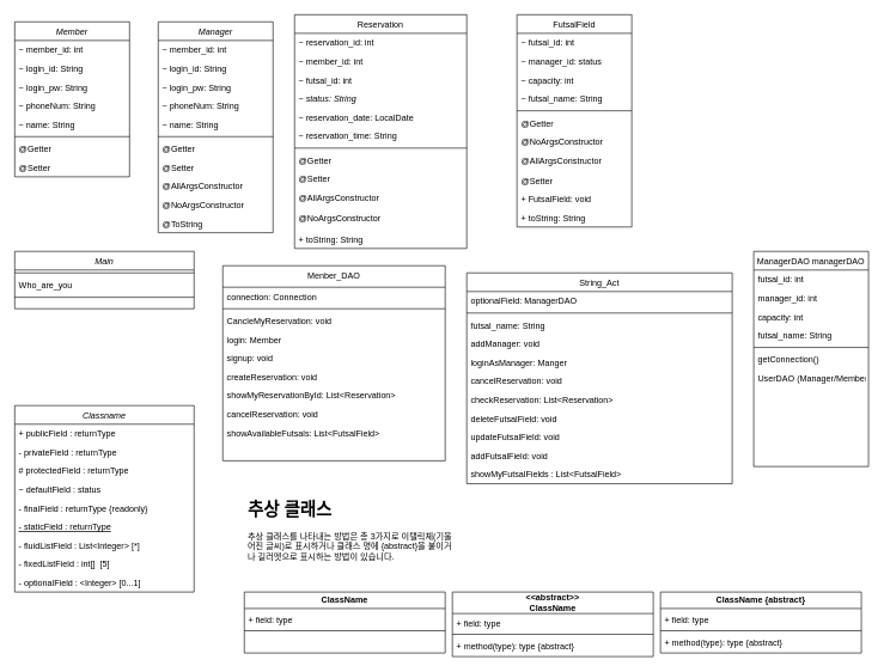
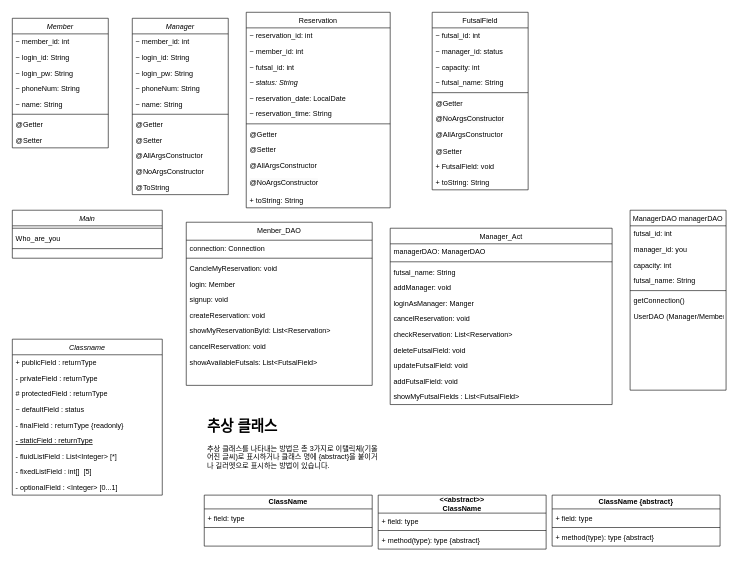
- <mxCell id="60" value="String_Act" style="swimlane;fontStyle=0;align=center;verticalAlign=top;childLayout=stackLayout;horizontal=1;startSize=26;horizontalStack=0;resizeParent=1;resizeLast=0;collapsible=1;marginBottom=0;rounded=0;shadow=0;strokeWidth=1;" parent="1" vertex="1"><mxGeometry x="650" y="380" width="370" height="294" as="geometry"><mxRectangle x="130" y="380" width="160" height="26" as="alternateBounds" /></mxGeometry></mxCell>
+ <mxCell id="60" value="Manager_Act" style="swimlane;fontStyle=0;align=center;verticalAlign=top;childLayout=stackLayout;horizontal=1;startSize=26;horizontalStack=0;resizeParent=1;resizeLast=0;collapsible=1;marginBottom=0;rounded=0;shadow=0;strokeWidth=1;" parent="1" vertex="1"><mxGeometry x="650" y="380" width="370" height="294" as="geometry"><mxRectangle x="130" y="380" width="160" height="26" as="alternateBounds" /></mxGeometry></mxCell>
- <mxCell id="54" value="manager_id: int" style="text;align=left;verticalAlign=top;spacingLeft=4;spacingRight=4;overflow=hidden;rotatable=0;points=[[0,0.5],[1,0.5]];portConstraint=eastwest;" parent="52" vertex="1"><mxGeometry y="52" width="160" height="26" as="geometry" /></mxCell>
+ <mxCell id="54" value="manager_id: you" style="text;align=left;verticalAlign=top;spacingLeft=4;spacingRight=4;overflow=hidden;rotatable=0;points=[[0,0.5],[1,0.5]];portConstraint=eastwest;" parent="52" vertex="1"><mxGeometry y="52" width="160" height="26" as="geometry" /></mxCell>
- <mxCell id="61" value="optionalField: ManagerDAO" style="text;align=left;verticalAlign=top;spacingLeft=4;spacingRight=4;overflow=hidden;rotatable=0;points=[[0,0.5],[1,0.5]];portConstraint=eastwest;" parent="60" vertex="1"><mxGeometry y="26" width="370" height="26" as="geometry" /></mxCell>
+ <mxCell id="61" value="managerDAO: ManagerDAO" style="text;align=left;verticalAlign=top;spacingLeft=4;spacingRight=4;overflow=hidden;rotatable=0;points=[[0,0.5],[1,0.5]];portConstraint=eastwest;" parent="60" vertex="1"><mxGeometry y="26" width="370" height="26" as="geometry" /></mxCell>
